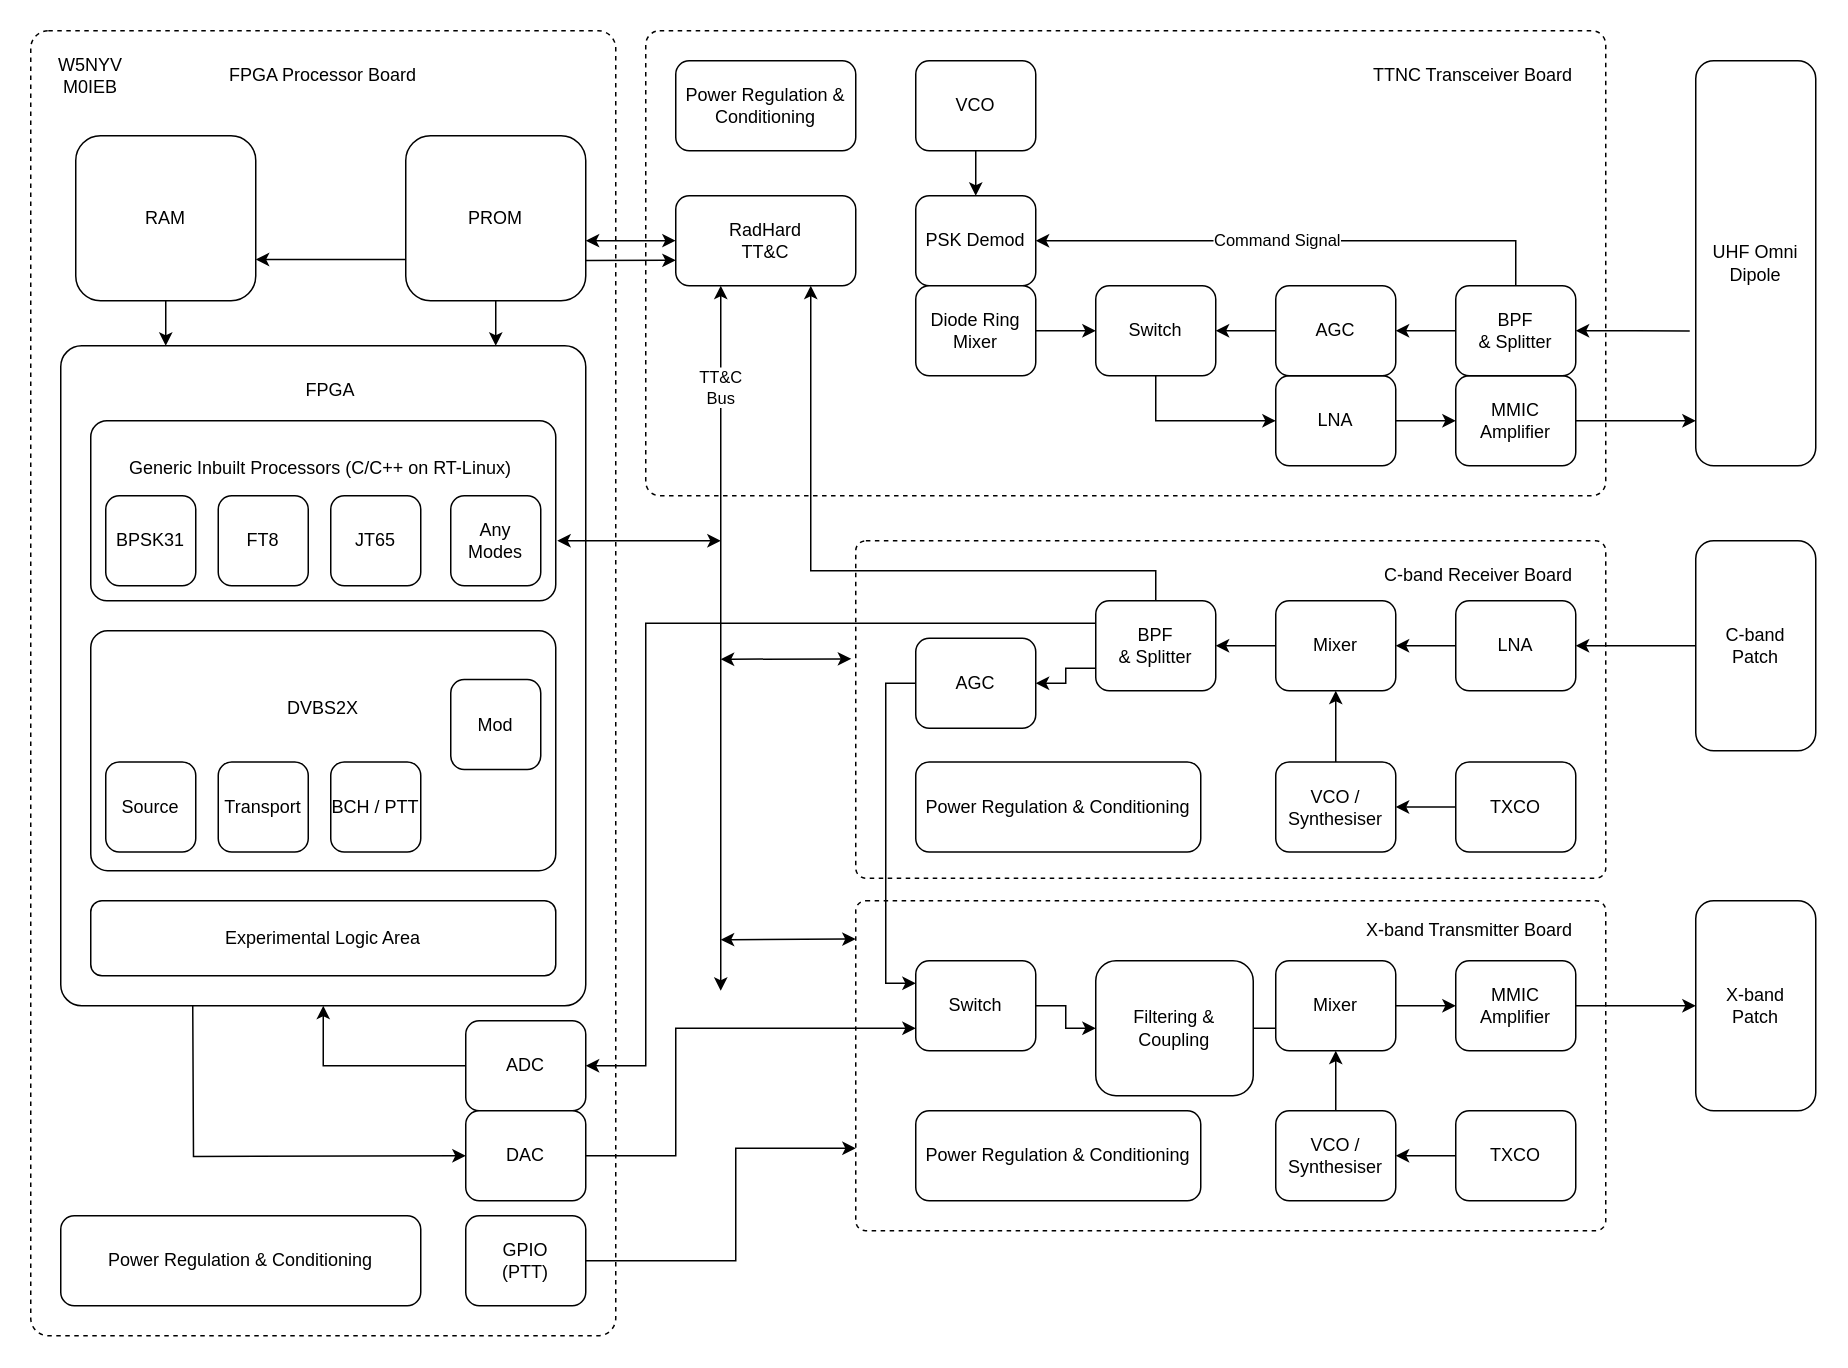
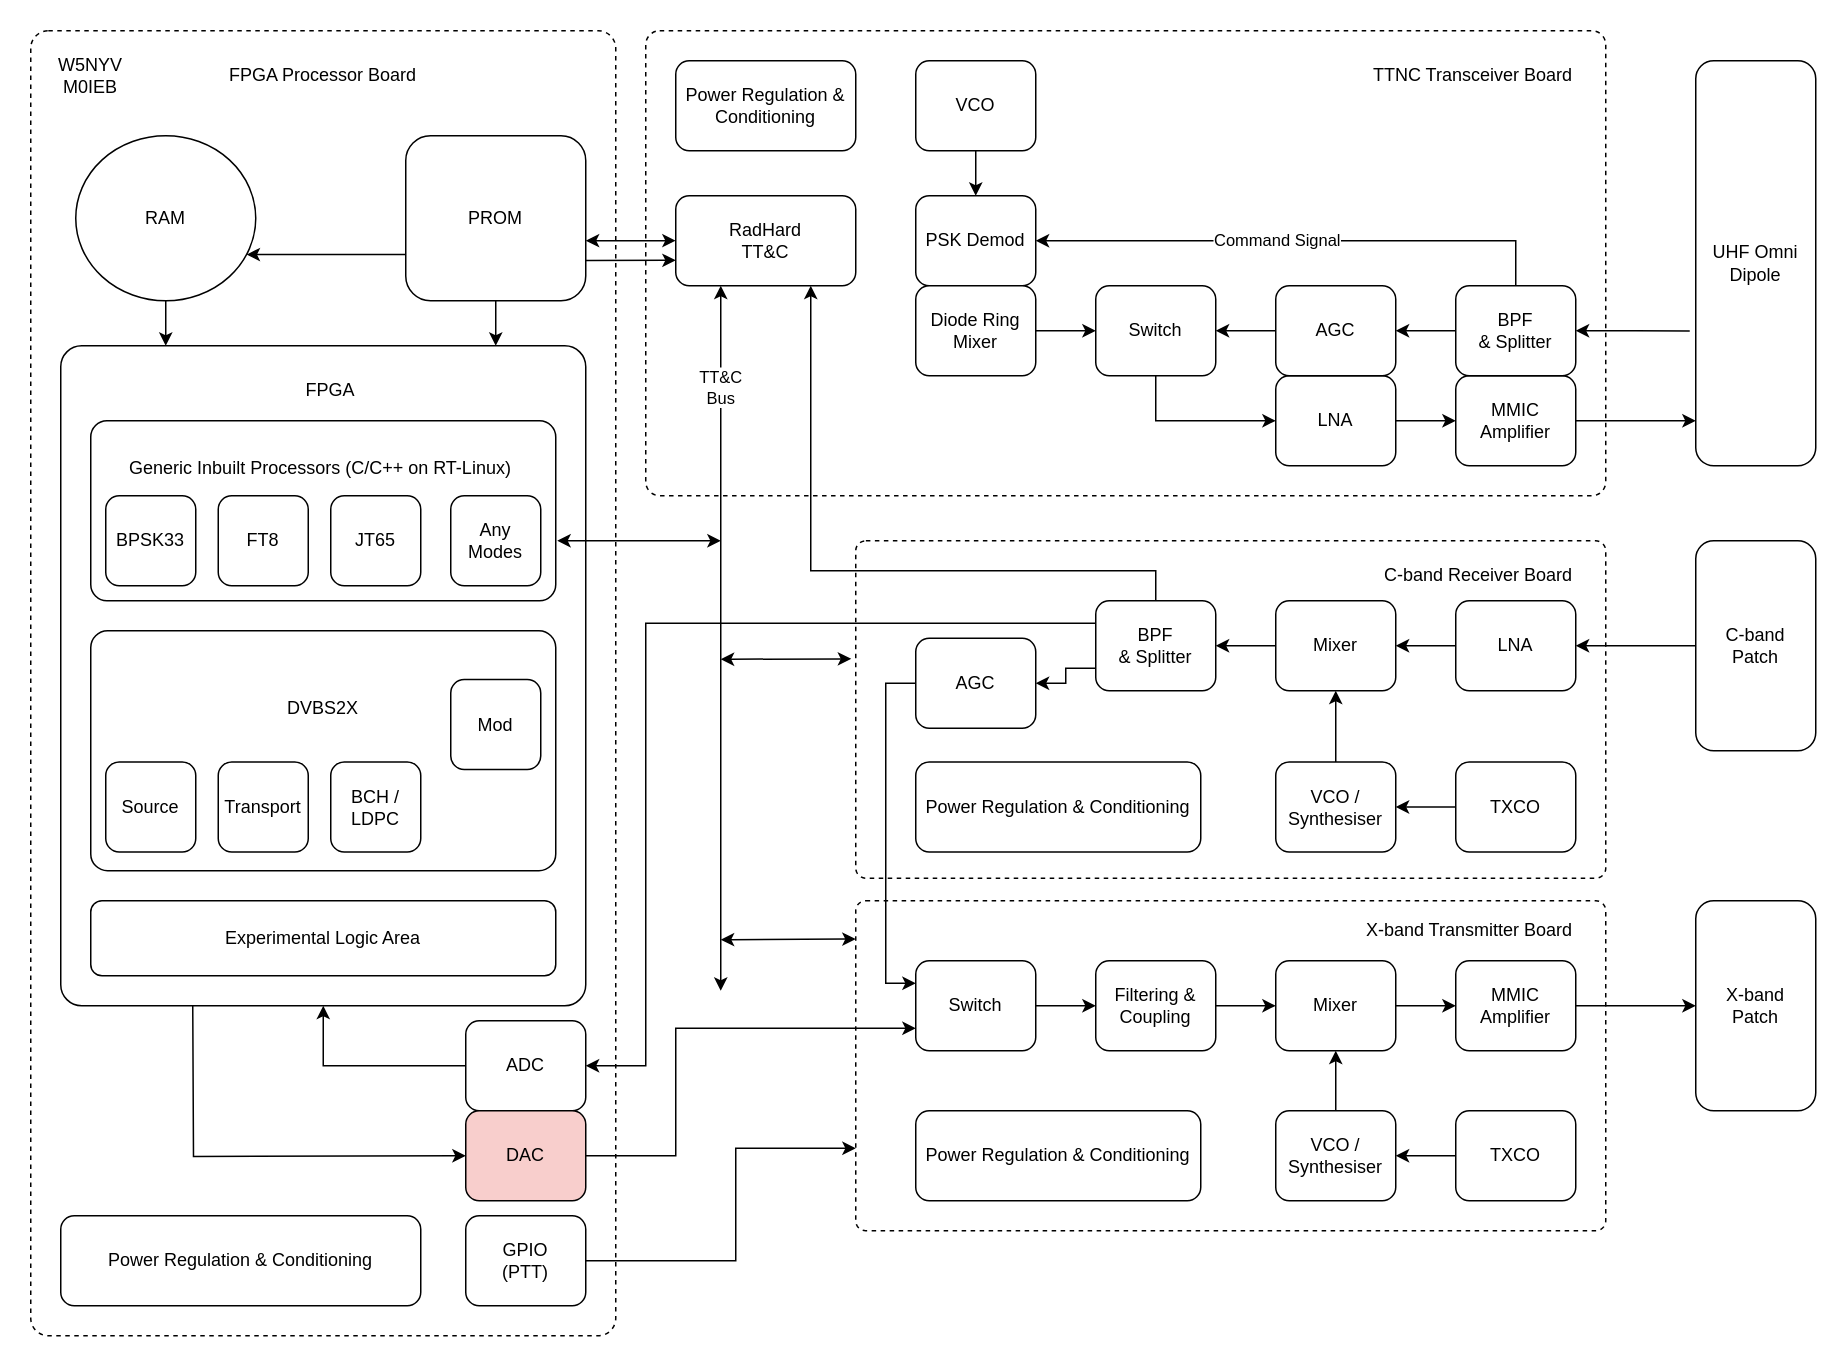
- <mxCell id="72" value="RAM" style="rounded=1;whiteSpace=wrap;html=1;fillColor=#ffffff;align=center;glass=0;" parent="1" vertex="1"><mxGeometry x="50" y="90" width="120" height="110" as="geometry" /></mxCell>
+ <mxCell id="72" value="RAM" style="ellipse;whiteSpace=wrap;html=1;fillColor=#ffffff;align=center;glass=0;" parent="1" vertex="1"><mxGeometry x="50" y="90" width="120" height="110" as="geometry" /></mxCell>
- <mxCell id="47" value="BPSK31" style="rounded=1;whiteSpace=wrap;html=1;fillColor=#ffffff;align=center;glass=0;" parent="1" vertex="1"><mxGeometry x="70" y="330" width="60" height="60" as="geometry" /></mxCell>
+ <mxCell id="47" value="BPSK33" style="rounded=1;whiteSpace=wrap;html=1;fillColor=#ffffff;align=center;glass=0;" parent="1" vertex="1"><mxGeometry x="70" y="330" width="60" height="60" as="geometry" /></mxCell>
- <mxCell id="94" value="BCH / PTT" style="rounded=1;whiteSpace=wrap;html=1;fillColor=#ffffff;align=center;glass=0;" parent="1" vertex="1"><mxGeometry x="220" y="507.5" width="60" height="60" as="geometry" /></mxCell>
+ <mxCell id="94" value="BCH / LDPC" style="rounded=1;whiteSpace=wrap;html=1;fillColor=#ffffff;align=center;glass=0;" parent="1" vertex="1"><mxGeometry x="220" y="507.5" width="60" height="60" as="geometry" /></mxCell>
- <mxCell id="20" value="Filtering &amp;amp; Coupling" style="rounded=1;whiteSpace=wrap;html=1;" parent="1" vertex="1"><mxGeometry x="730" y="640" width="105" height="90" as="geometry" /></mxCell>
+ <mxCell id="20" value="Filtering &amp;amp; Coupling" style="rounded=1;whiteSpace=wrap;html=1;" parent="1" vertex="1"><mxGeometry x="730" y="640" width="80" height="60" as="geometry" /></mxCell>
- <mxCell id="52" value="DAC" style="rounded=1;whiteSpace=wrap;html=1;" parent="1" vertex="1"><mxGeometry x="310" y="740" width="80" height="60" as="geometry" /></mxCell>
+ <mxCell id="52" value="DAC" style="rounded=1;whiteSpace=wrap;html=1;fillColor=#f8cecc;" parent="1" vertex="1"><mxGeometry x="310" y="740" width="80" height="60" as="geometry" /></mxCell>
